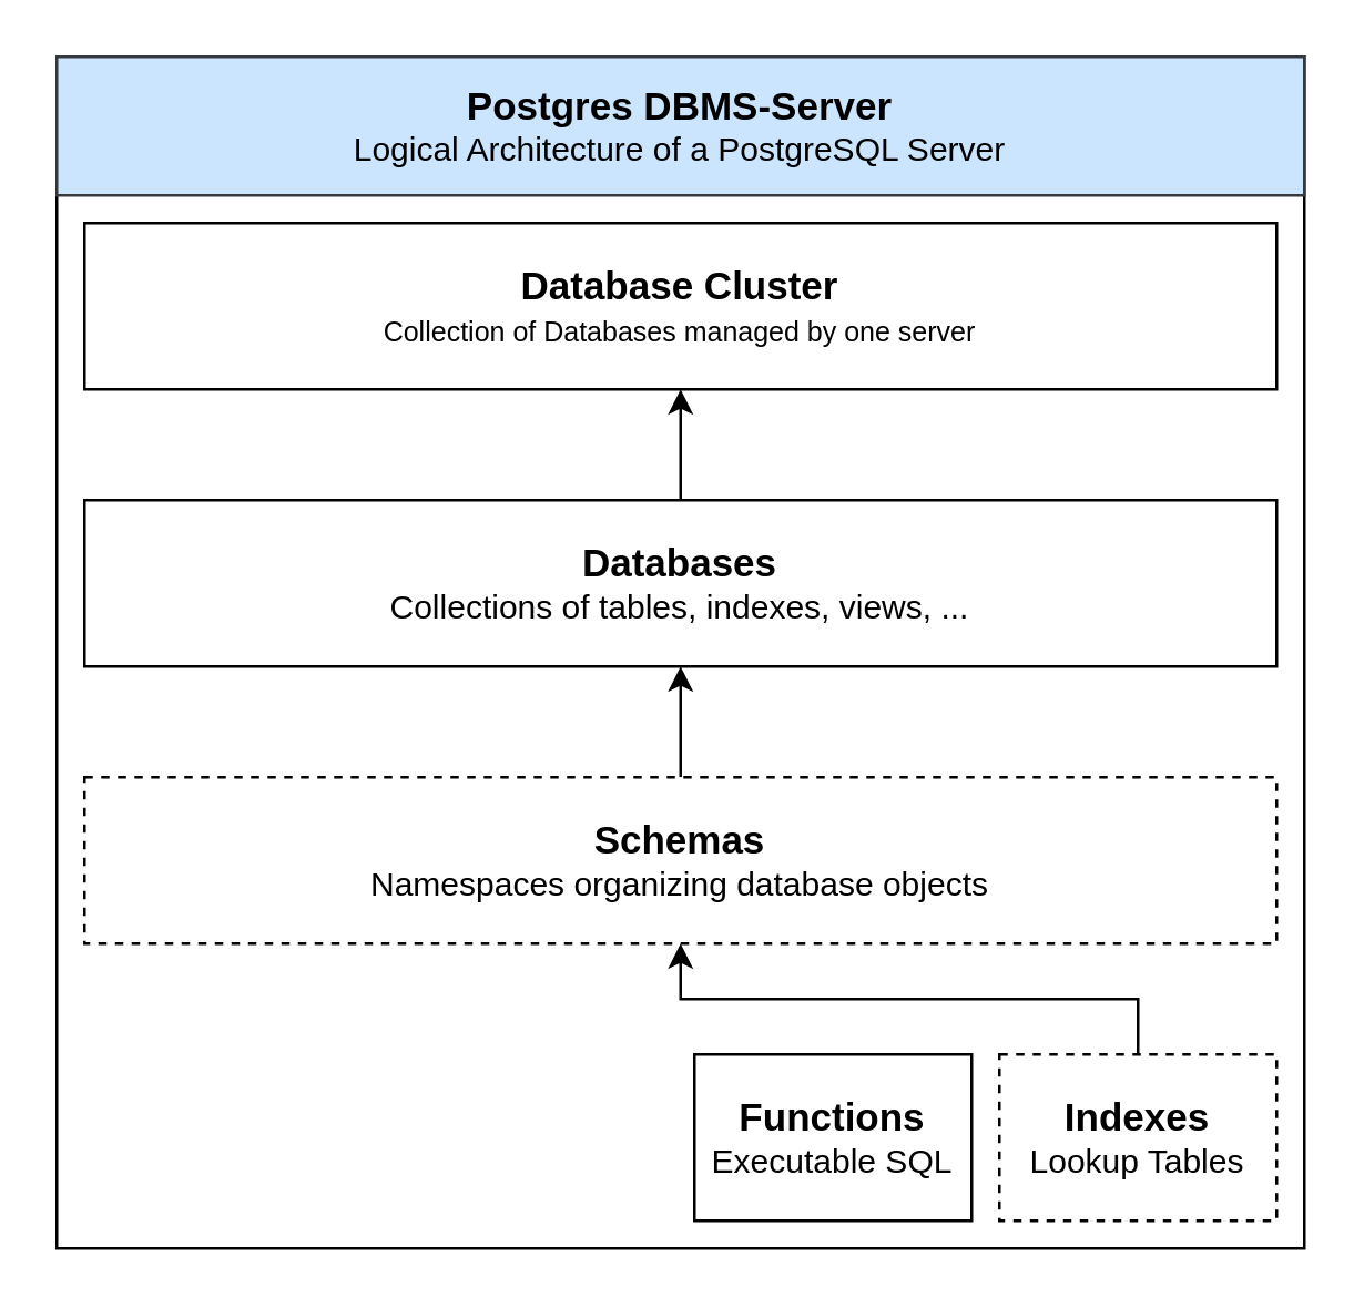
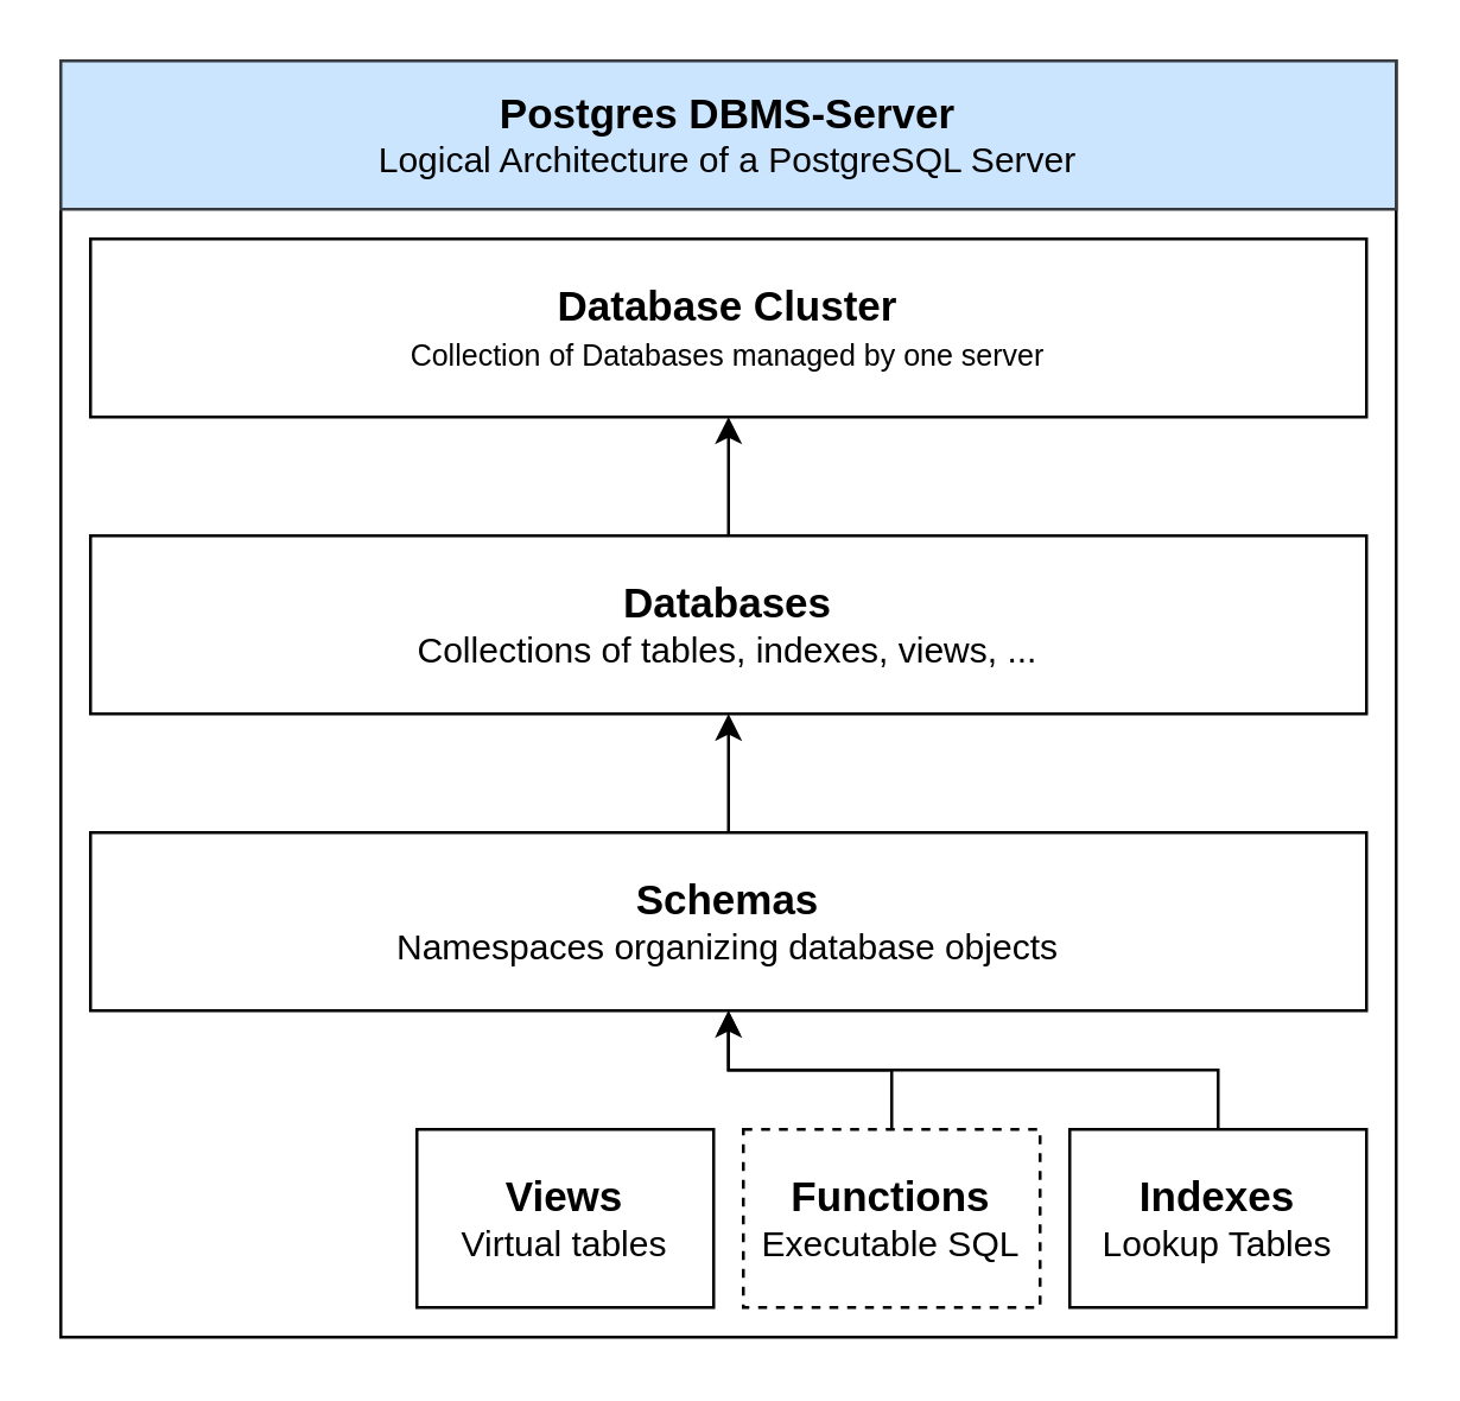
- <mxCell id="8" value="&lt;div&gt;&lt;font style=&quot;font-size: 14px;&quot;&gt;&lt;b&gt;Schemas&lt;/b&gt;&lt;/font&gt;&lt;/div&gt;&lt;div&gt;Namespaces organizing database objects&lt;/div&gt;" style="rounded=0;whiteSpace=wrap;html=1;dashed=1;" parent="1" vertex="1"><mxGeometry x="30" y="280" width="430" height="60" as="geometry" /></mxCell>
+ <mxCell id="8" value="&lt;div&gt;&lt;font style=&quot;font-size: 14px;&quot;&gt;&lt;b&gt;Schemas&lt;/b&gt;&lt;/font&gt;&lt;/div&gt;&lt;div&gt;Namespaces organizing database objects&lt;/div&gt;" style="rounded=0;whiteSpace=wrap;html=1;" parent="1" vertex="1"><mxGeometry x="30" y="280" width="430" height="60" as="geometry" /></mxCell>
+ <mxCell id="10" style="edgeStyle=orthogonalEdgeStyle;rounded=0;orthogonalLoop=1;jettySize=auto;html=1;exitX=0.5;exitY=0;exitDx=0;exitDy=0;entryX=0.5;entryY=1;entryDx=0;entryDy=0;" parent="1" source="11" target="8" edge="1"><mxGeometry relative="1" as="geometry" /></mxCell>
- <mxCell id="12" style="edgeStyle=orthogonalEdgeStyle;rounded=0;orthogonalLoop=1;jettySize=auto;html=1;exitX=0.5;exitY=0;exitDx=0;exitDy=0;entryX=0.5;entryY=1;entryDx=0;entryDy=0;" parent="1" source="13" target="8" edge="1"><mxGeometry relative="1" as="geometry" /></mxCell>
+ <mxCell id="12" style="edgeStyle=orthogonalEdgeStyle;rounded=0;orthogonalLoop=1;jettySize=auto;html=1;exitX=0.5;exitY=0;exitDx=0;exitDy=0;entryX=0.5;entryY=1;entryDx=0;entryDy=0;endArrow=open;" parent="1" source="13" target="8" edge="1"><mxGeometry relative="1" as="geometry" /></mxCell>
+ <mxCell id="9" value="&lt;div&gt;&lt;font style=&quot;font-size: 14px;&quot;&gt;&lt;b&gt;Views&lt;/b&gt;&lt;/font&gt;&lt;/div&gt;&lt;div&gt;Virtual tables&lt;/div&gt;" style="rounded=0;whiteSpace=wrap;html=1;" parent="1" vertex="1"><mxGeometry x="140" y="380" width="100" height="60" as="geometry" /></mxCell>
- <mxCell id="11" value="&lt;div&gt;&lt;font style=&quot;font-size: 14px;&quot;&gt;&lt;b&gt;Functions&lt;/b&gt;&lt;/font&gt;&lt;/div&gt;&lt;div&gt;Executable SQL&lt;/div&gt;" style="rounded=0;whiteSpace=wrap;html=1;" parent="1" vertex="1"><mxGeometry x="250" y="380" width="100" height="60" as="geometry" /></mxCell>
+ <mxCell id="11" value="&lt;div&gt;&lt;font style=&quot;font-size: 14px;&quot;&gt;&lt;b&gt;Functions&lt;/b&gt;&lt;/font&gt;&lt;/div&gt;&lt;div&gt;Executable SQL&lt;/div&gt;" style="rounded=0;whiteSpace=wrap;html=1;dashed=1;" parent="1" vertex="1"><mxGeometry x="250" y="380" width="100" height="60" as="geometry" /></mxCell>
- <mxCell id="13" value="&lt;div&gt;&lt;font style=&quot;font-size: 14px;&quot;&gt;&lt;b&gt;Indexes&lt;/b&gt;&lt;/font&gt;&lt;/div&gt;&lt;div&gt;Lookup Tables&lt;/div&gt;" style="rounded=0;whiteSpace=wrap;html=1;dashed=1;" parent="1" vertex="1"><mxGeometry x="360" y="380" width="100" height="60" as="geometry" /></mxCell>
+ <mxCell id="13" value="&lt;div&gt;&lt;font style=&quot;font-size: 14px;&quot;&gt;&lt;b&gt;Indexes&lt;/b&gt;&lt;/font&gt;&lt;/div&gt;&lt;div&gt;Lookup Tables&lt;/div&gt;" style="rounded=0;whiteSpace=wrap;html=1;" parent="1" vertex="1"><mxGeometry x="360" y="380" width="100" height="60" as="geometry" /></mxCell>
